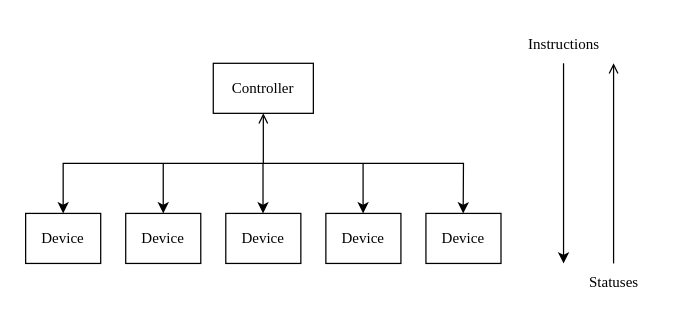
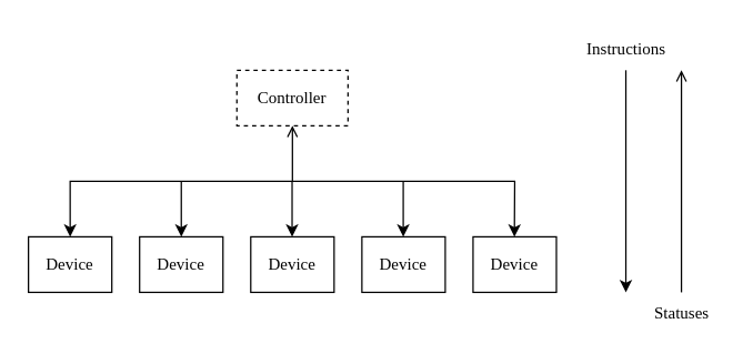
- <mxCell id="3" value="Controller" style="rounded=0;whiteSpace=wrap;html=1;strokeColor=default;fontFamily=Times New Roman;fontSize=12;fontColor=default;fillColor=default;" vertex="1" parent="1"><mxGeometry x="170" y="50" width="80" height="40" as="geometry" /></mxCell>
+ <mxCell id="3" value="Controller" style="rounded=0;whiteSpace=wrap;html=1;strokeColor=default;fontFamily=Times New Roman;fontSize=12;fontColor=default;fillColor=default;dashed=1;" vertex="1" parent="1"><mxGeometry x="170" y="50" width="80" height="40" as="geometry" /></mxCell>
